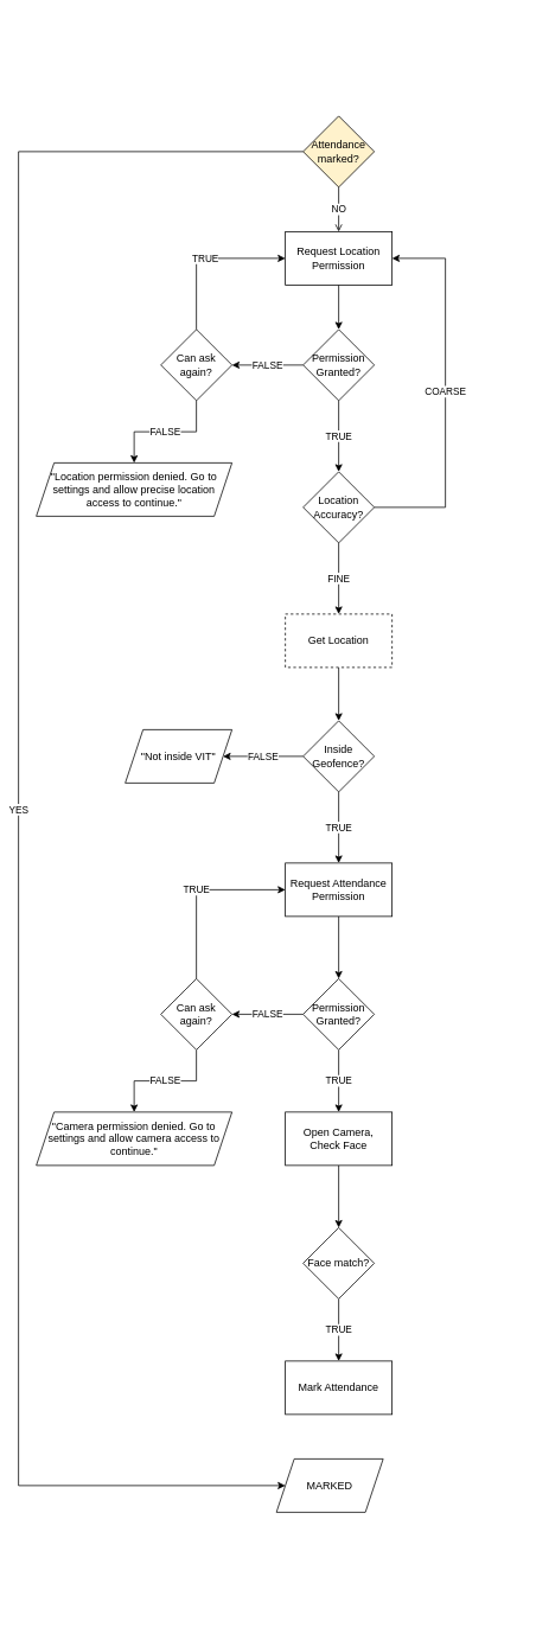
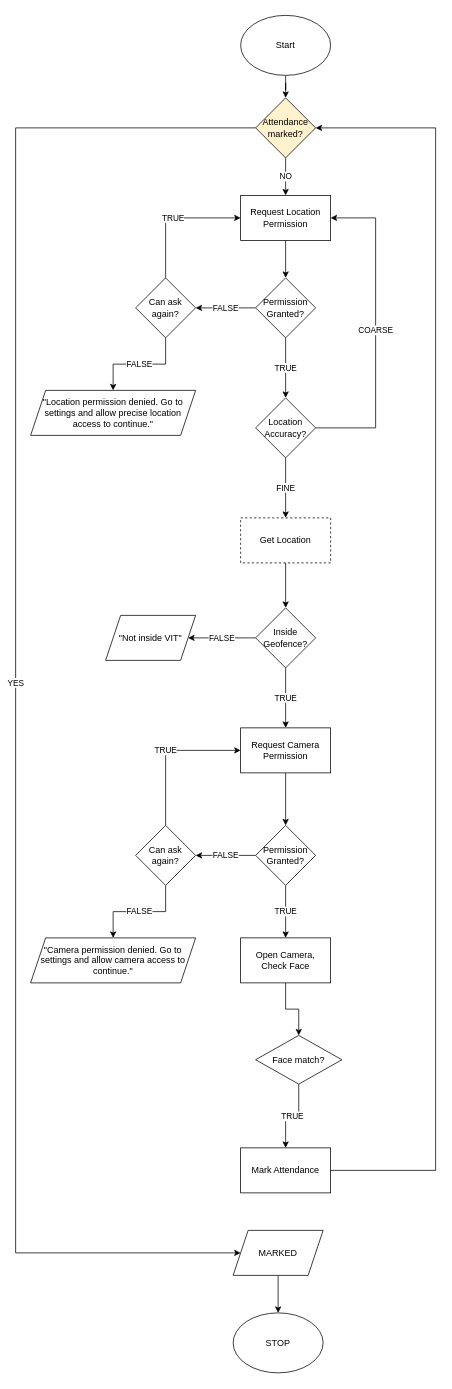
+ <mxCell id="3" value="Start" style="ellipse;whiteSpace=wrap;html=1;" parent="1" vertex="1"><mxGeometry x="320" y="20" width="120" height="80" as="geometry" /></mxCell>
+ <mxCell id="2" style="edgeStyle=orthogonalEdgeStyle;rounded=0;orthogonalLoop=1;jettySize=auto;html=1;entryX=0.5;entryY=0;entryDx=0;entryDy=0;" edge="1" parent="1" source="3" target="40"><mxGeometry relative="1" as="geometry" /></mxCell>
- <mxCell id="38" value="NO" style="edgeStyle=orthogonalEdgeStyle;rounded=0;orthogonalLoop=1;jettySize=auto;html=1;endArrow=open;" edge="1" parent="1" source="40" target="5"><mxGeometry relative="1" as="geometry" /></mxCell>
+ <mxCell id="38" value="NO" style="edgeStyle=orthogonalEdgeStyle;rounded=0;orthogonalLoop=1;jettySize=auto;html=1;" edge="1" parent="1" source="40" target="5"><mxGeometry relative="1" as="geometry" /></mxCell>
+ <mxCell id="41" style="edgeStyle=orthogonalEdgeStyle;rounded=0;orthogonalLoop=1;jettySize=auto;html=1;entryX=1;entryY=0.5;entryDx=0;entryDy=0;" edge="1" parent="1" source="42" target="40"><mxGeometry relative="1" as="geometry"><Array as="points"><mxPoint x="580" y="1560" /><mxPoint x="580" y="170" /></Array></mxGeometry></mxCell>
- <mxCell id="22" value="Request Attendance Permission" style="whiteSpace=wrap;html=1;" parent="1" vertex="1"><mxGeometry x="320" y="970" width="120" height="60" as="geometry" /></mxCell>
+ <mxCell id="22" value="Request Camera Permission" style="whiteSpace=wrap;html=1;" parent="1" vertex="1"><mxGeometry x="320" y="970" width="120" height="60" as="geometry" /></mxCell>
- <mxCell id="34" value="Face match?" style="rhombus;whiteSpace=wrap;html=1;" parent="1" vertex="1"><mxGeometry x="340" y="1380" width="80" height="80" as="geometry" /></mxCell>
+ <mxCell id="34" value="Face match?" style="rhombus;whiteSpace=wrap;html=1;" parent="1" vertex="1"><mxGeometry x="340" y="1380" width="115" height="65" as="geometry" /></mxCell>
+ <mxCell id="35" style="edgeStyle=orthogonalEdgeStyle;rounded=0;orthogonalLoop=1;jettySize=auto;html=1;entryX=0.5;entryY=0;entryDx=0;entryDy=0;" parent="1" source="36" target="37" edge="1"><mxGeometry relative="1" as="geometry" /></mxCell>
+ <mxCell id="37" value="STOP" style="ellipse;whiteSpace=wrap;html=1;" parent="1" vertex="1"><mxGeometry x="310" y="1750" width="120" height="80" as="geometry" /></mxCell>
